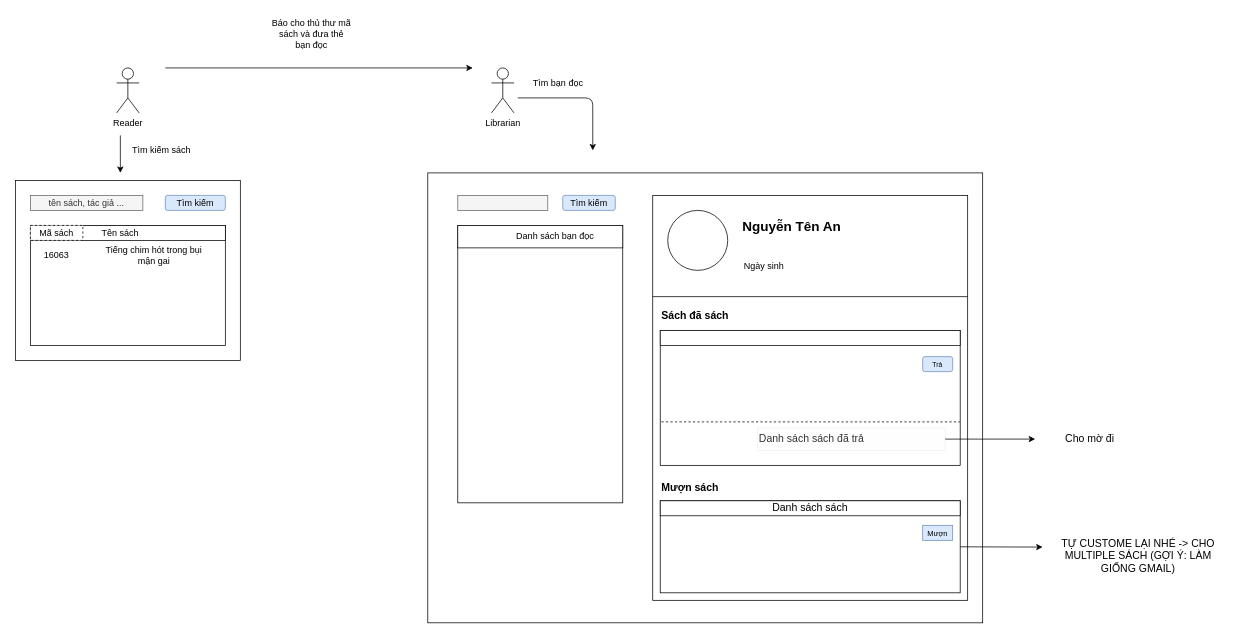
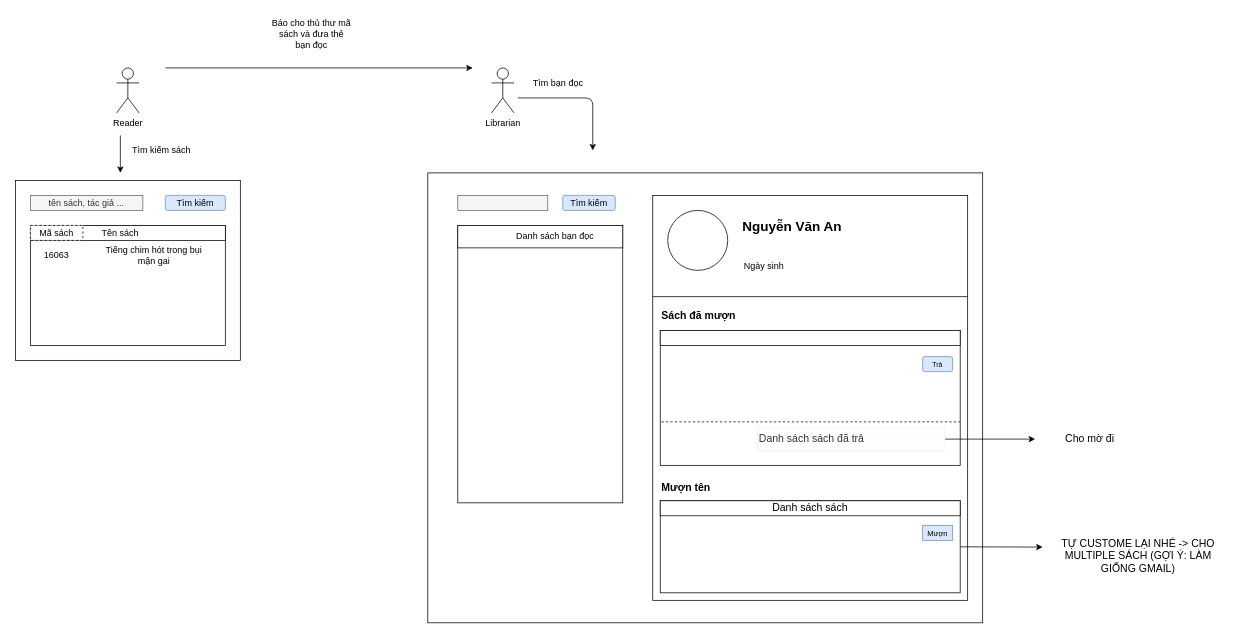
- <mxCell id="25" value="&lt;h1&gt;&lt;font style=&quot;font-size: 18px&quot;&gt;Nguyễn Tên An&lt;/font&gt;&lt;/h1&gt;" style="text;html=1;strokeColor=none;fillColor=none;spacing=5;spacingTop=-20;whiteSpace=wrap;overflow=hidden;rounded=0;" vertex="1" parent="1"><mxGeometry x="985" y="280" width="190" height="70" as="geometry" /></mxCell>
+ <mxCell id="25" value="&lt;h1&gt;&lt;font style=&quot;font-size: 18px&quot;&gt;Nguyễn Văn An&lt;/font&gt;&lt;/h1&gt;" style="text;html=1;strokeColor=none;fillColor=none;spacing=5;spacingTop=-20;whiteSpace=wrap;overflow=hidden;rounded=0;" vertex="1" parent="1"><mxGeometry x="985" y="280" width="190" height="70" as="geometry" /></mxCell>
- <mxCell id="31" value="Sách đã sách" style="text;html=1;strokeColor=none;fillColor=none;align=left;verticalAlign=middle;whiteSpace=wrap;rounded=0;fontSize=14;fontStyle=1" vertex="1" parent="1"><mxGeometry x="880" y="410" width="140" height="20" as="geometry" /></mxCell>
+ <mxCell id="31" value="Sách đã mượn" style="text;html=1;strokeColor=none;fillColor=none;align=left;verticalAlign=middle;whiteSpace=wrap;rounded=0;fontSize=14;fontStyle=1" vertex="1" parent="1"><mxGeometry x="880" y="410" width="140" height="20" as="geometry" /></mxCell>
- <mxCell id="34" value="Mượn sách" style="text;html=1;strokeColor=none;fillColor=none;align=left;verticalAlign=middle;whiteSpace=wrap;rounded=0;fontSize=14;fontStyle=1" vertex="1" parent="1"><mxGeometry x="880" y="640" width="140" height="20" as="geometry" /></mxCell>
+ <mxCell id="34" value="Mượn tên" style="text;html=1;strokeColor=none;fillColor=none;align=left;verticalAlign=middle;whiteSpace=wrap;rounded=0;fontSize=14;fontStyle=1" vertex="1" parent="1"><mxGeometry x="880" y="640" width="140" height="20" as="geometry" /></mxCell>
